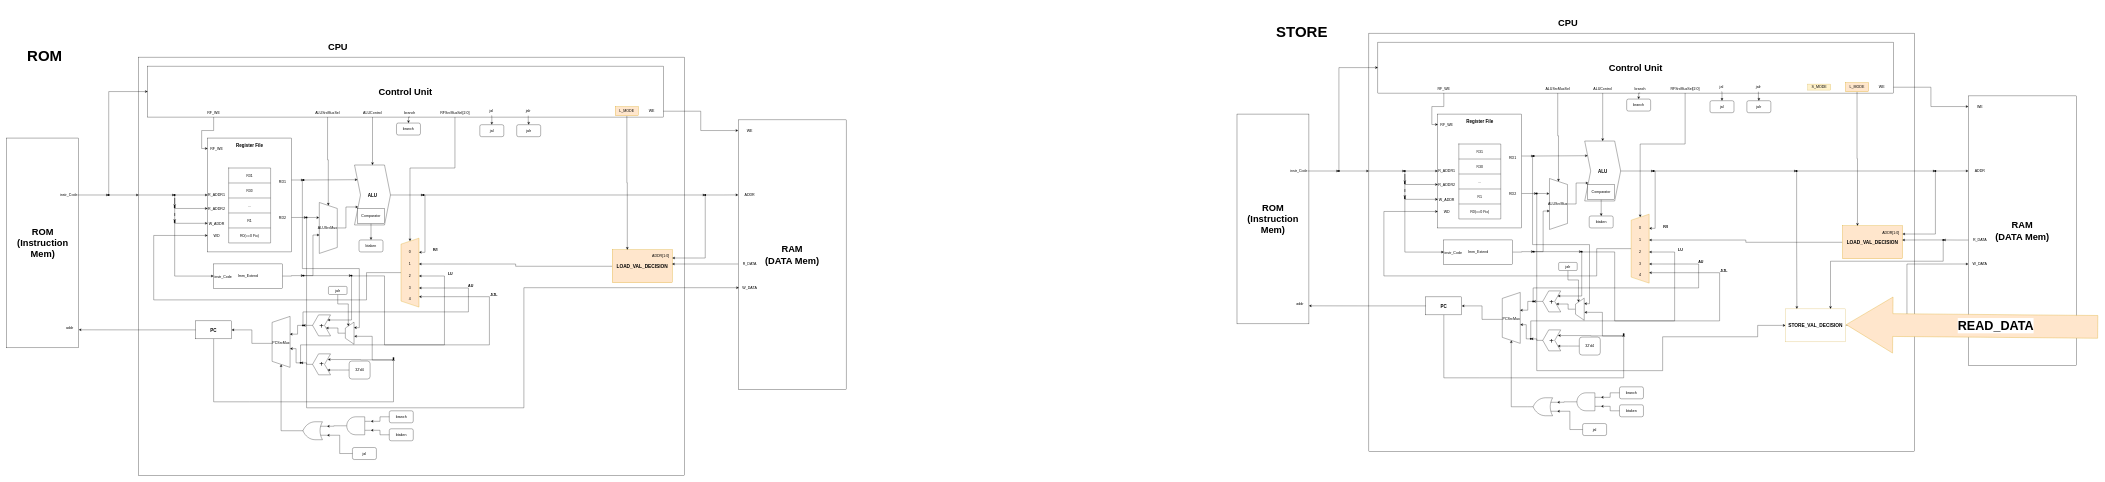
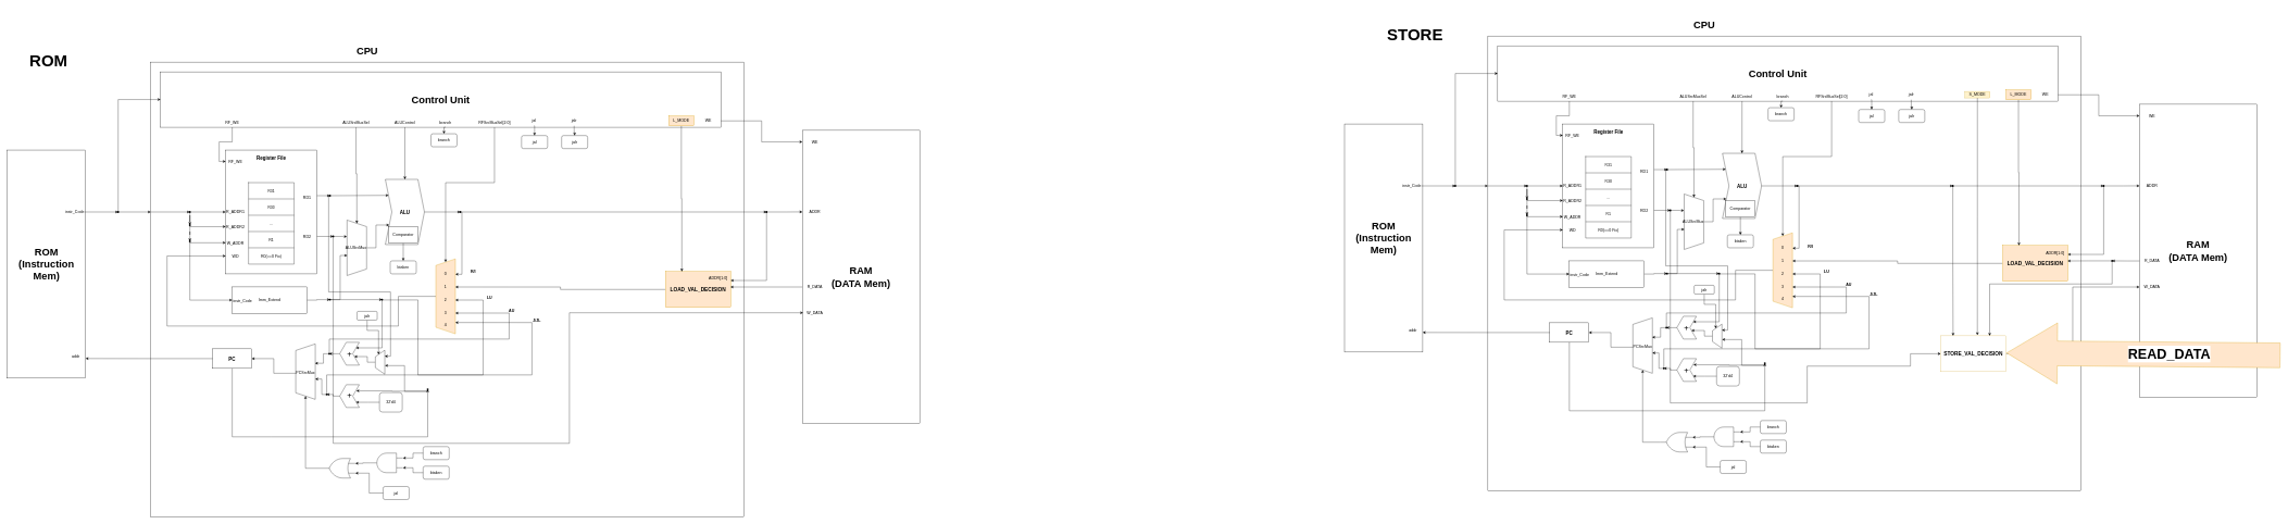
+ <mxCell id="301" style="edgeStyle=orthogonalEdgeStyle;rounded=0;orthogonalLoop=1;jettySize=auto;html=1;entryX=0.562;entryY=-0.018;entryDx=0;entryDy=0;entryPerimeter=0;" parent="1" source="300" target="299" edge="1"><mxGeometry relative="1" as="geometry" /></mxCell>
